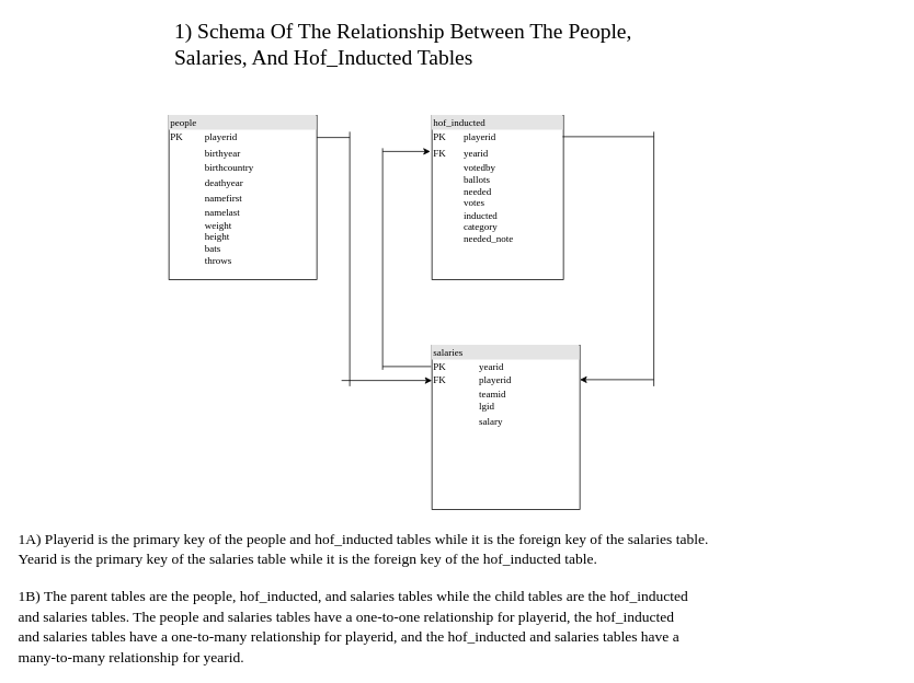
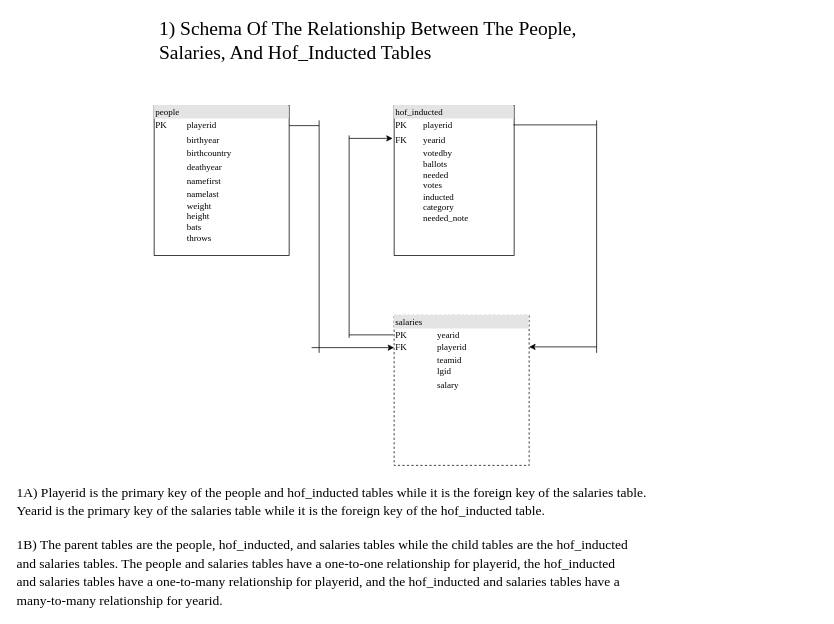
- <mxCell id="3" value="&lt;div style=&quot;box-sizing: border-box ; width: 100% ; background: #e4e4e4 ; padding: 2px&quot;&gt;salaries&lt;/div&gt;&lt;table style=&quot;width: 100% ; font-size: 1em&quot; cellpadding=&quot;2&quot; cellspacing=&quot;0&quot;&gt;&lt;tbody&gt;&lt;tr&gt;&lt;td&gt;PK&lt;br&gt;FK&lt;/td&gt;&lt;td&gt;yearid&lt;br&gt;playerid&lt;/td&gt;&lt;/tr&gt;&lt;tr&gt;&lt;td&gt;&lt;br&gt;&lt;/td&gt;&lt;td&gt;teamid&lt;br&gt;lgid&lt;/td&gt;&lt;/tr&gt;&lt;tr&gt;&lt;td&gt;&lt;/td&gt;&lt;td&gt;salary&lt;br&gt;&lt;br&gt;&lt;/td&gt;&lt;/tr&gt;&lt;/tbody&gt;&lt;/table&gt;" style="verticalAlign=top;align=left;overflow=fill;html=1;rounded=0;shadow=0;comic=0;labelBackgroundColor=none;strokeColor=#000000;strokeWidth=1;fillColor=#ffffff;fontFamily=Verdana;fontSize=12;fontColor=#000000;" parent="1" vertex="1"><mxGeometry x="525" y="420" width="180" height="200" as="geometry" /></mxCell>
+ <mxCell id="3" value="&lt;div style=&quot;box-sizing: border-box ; width: 100% ; background: #e4e4e4 ; padding: 2px&quot;&gt;salaries&lt;/div&gt;&lt;table style=&quot;width: 100% ; font-size: 1em&quot; cellpadding=&quot;2&quot; cellspacing=&quot;0&quot;&gt;&lt;tbody&gt;&lt;tr&gt;&lt;td&gt;PK&lt;br&gt;FK&lt;/td&gt;&lt;td&gt;yearid&lt;br&gt;playerid&lt;/td&gt;&lt;/tr&gt;&lt;tr&gt;&lt;td&gt;&lt;br&gt;&lt;/td&gt;&lt;td&gt;teamid&lt;br&gt;lgid&lt;/td&gt;&lt;/tr&gt;&lt;tr&gt;&lt;td&gt;&lt;/td&gt;&lt;td&gt;salary&lt;br&gt;&lt;br&gt;&lt;/td&gt;&lt;/tr&gt;&lt;/tbody&gt;&lt;/table&gt;" style="verticalAlign=top;align=left;overflow=fill;html=1;rounded=0;shadow=0;comic=0;labelBackgroundColor=none;strokeColor=#000000;strokeWidth=1;fillColor=#ffffff;fontFamily=Verdana;fontSize=12;fontColor=#000000;dashed=1;" parent="1" vertex="1"><mxGeometry x="525" y="420" width="180" height="200" as="geometry" /></mxCell>
